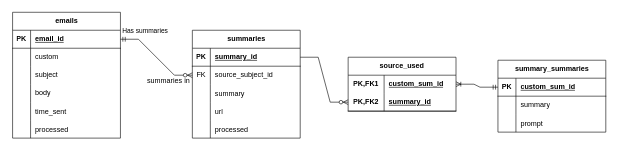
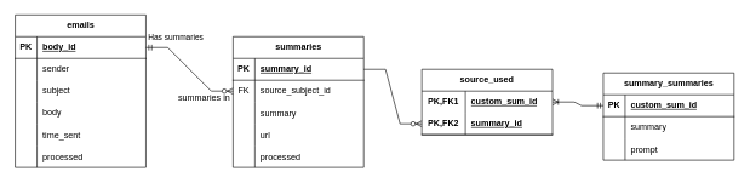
- <mxCell id="5" value="email_id" style="shape=partialRectangle;connectable=0;fillColor=none;top=0;left=0;bottom=0;right=0;align=left;spacingLeft=6;fontStyle=5;overflow=hidden;whiteSpace=wrap;html=1;" parent="3" vertex="1"><mxGeometry x="30" width="150" height="30" as="geometry"><mxRectangle width="150" height="30" as="alternateBounds" /></mxGeometry></mxCell>
+ <mxCell id="5" value="body_id" style="shape=partialRectangle;connectable=0;fillColor=none;top=0;left=0;bottom=0;right=0;align=left;spacingLeft=6;fontStyle=5;overflow=hidden;whiteSpace=wrap;html=1;" parent="3" vertex="1"><mxGeometry x="30" width="150" height="30" as="geometry"><mxRectangle width="150" height="30" as="alternateBounds" /></mxGeometry></mxCell>
- <mxCell id="8" value="custom" style="shape=partialRectangle;connectable=0;fillColor=none;top=0;left=0;bottom=0;right=0;align=left;spacingLeft=6;overflow=hidden;whiteSpace=wrap;html=1;" parent="6" vertex="1"><mxGeometry x="30" width="150" height="30" as="geometry"><mxRectangle width="150" height="30" as="alternateBounds" /></mxGeometry></mxCell>
+ <mxCell id="8" value="sender" style="shape=partialRectangle;connectable=0;fillColor=none;top=0;left=0;bottom=0;right=0;align=left;spacingLeft=6;overflow=hidden;whiteSpace=wrap;html=1;" parent="6" vertex="1"><mxGeometry x="30" width="150" height="30" as="geometry"><mxRectangle width="150" height="30" as="alternateBounds" /></mxGeometry></mxCell>
